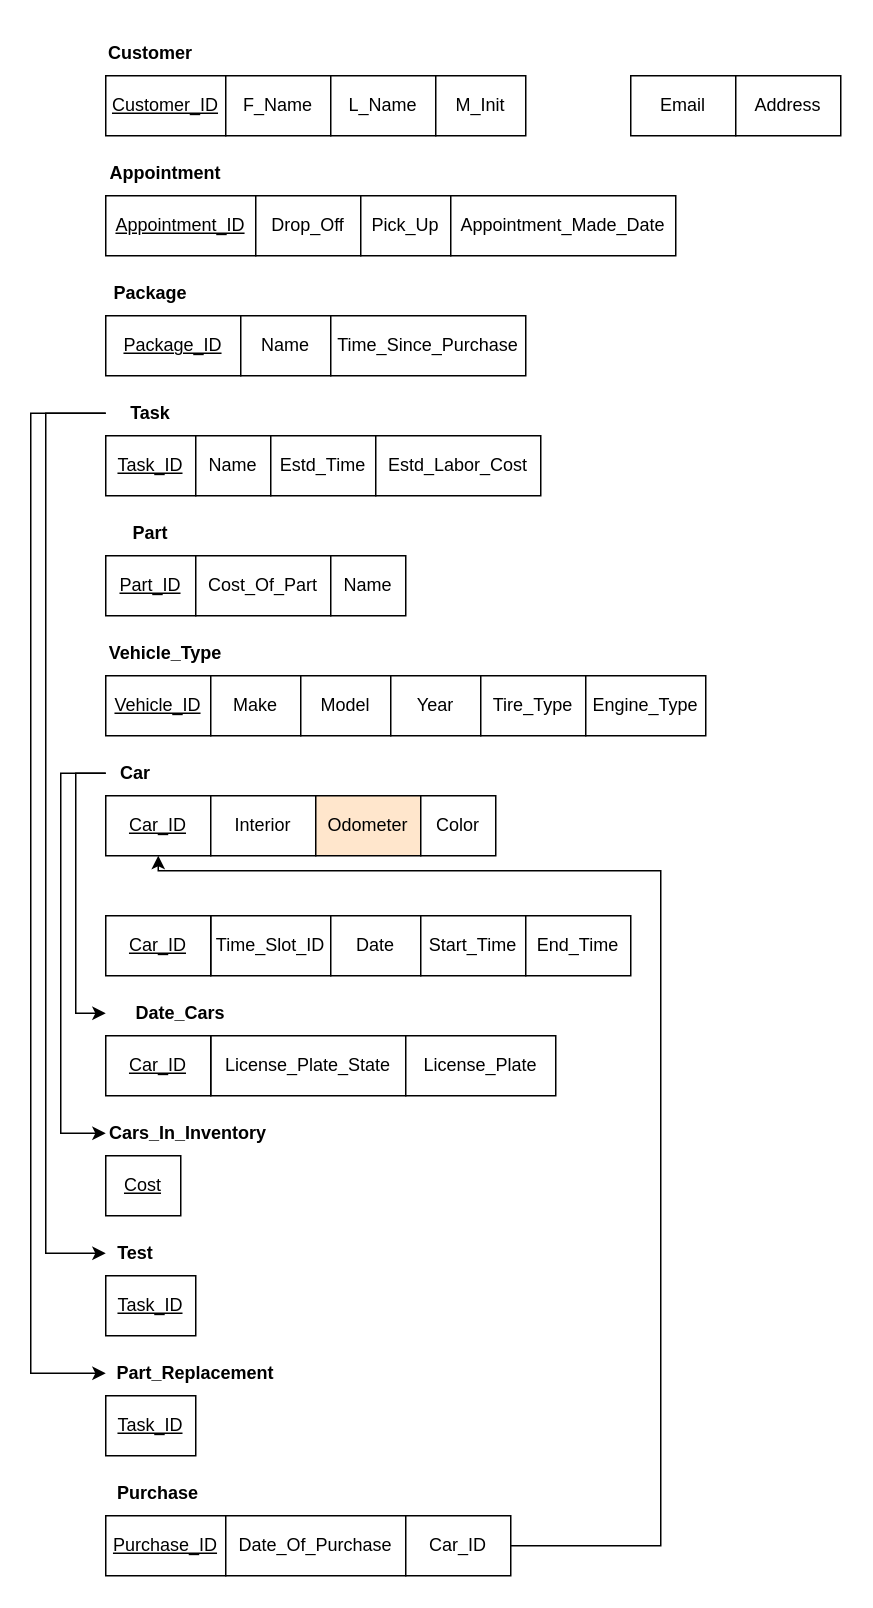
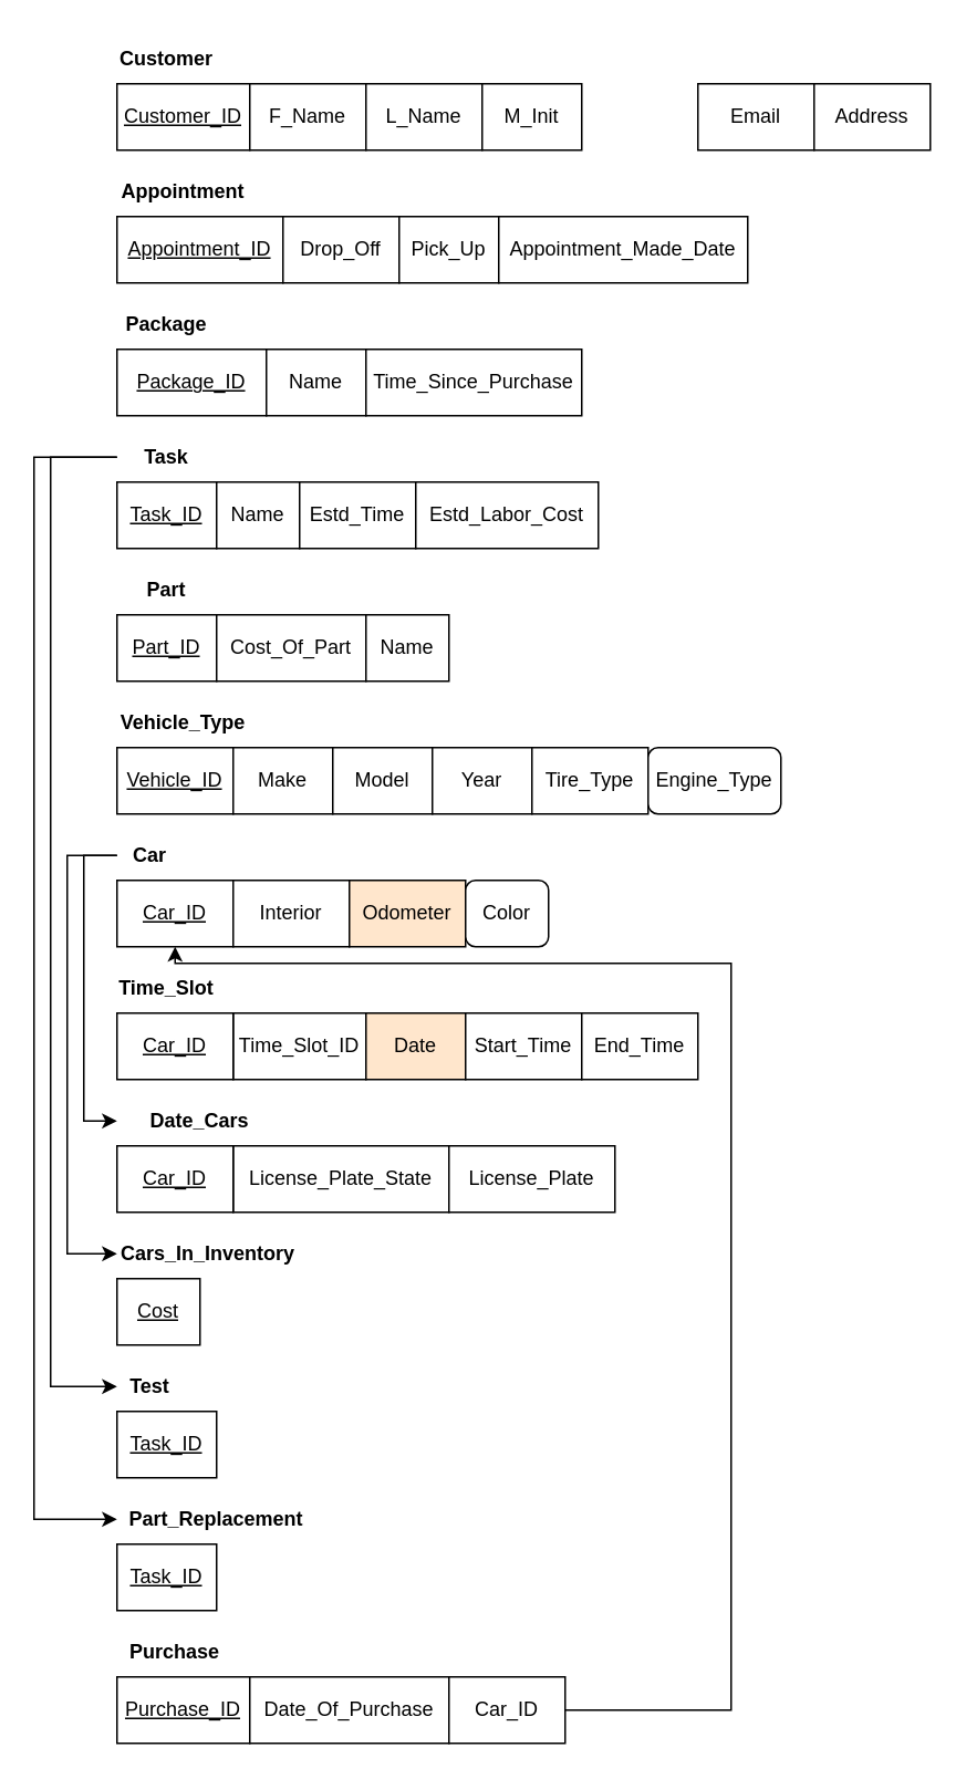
- <mxCell id="33" value="Engine_Type" style="rounded=0;whiteSpace=wrap;html=1;labelBackgroundColor=none;" vertex="1" parent="1"><mxGeometry x="390" y="450" width="80" height="40" as="geometry" /></mxCell>
+ <mxCell id="33" value="Engine_Type" style="whiteSpace=wrap;html=1;labelBackgroundColor=none;rounded=1;" vertex="1" parent="1"><mxGeometry x="390" y="450" width="80" height="40" as="geometry" /></mxCell>
- <mxCell id="38" value="Color" style="rounded=0;whiteSpace=wrap;html=1;labelBackgroundColor=none;" vertex="1" parent="1"><mxGeometry x="280" y="530" width="50" height="40" as="geometry" /></mxCell>
+ <mxCell id="38" value="Color" style="whiteSpace=wrap;html=1;labelBackgroundColor=none;rounded=1;" vertex="1" parent="1"><mxGeometry x="280" y="530" width="50" height="40" as="geometry" /></mxCell>
+ <mxCell id="39" value="&lt;b&gt;Time_Slot&lt;/b&gt;" style="text;html=1;align=center;verticalAlign=middle;whiteSpace=wrap;rounded=0;" vertex="1" parent="1"><mxGeometry x="70" y="580" width="60" height="30" as="geometry" /></mxCell>
- <mxCell id="41" value="Date" style="rounded=0;whiteSpace=wrap;html=1;labelBackgroundColor=none;" vertex="1" parent="1"><mxGeometry x="220" y="610" width="60" height="40" as="geometry" /></mxCell>
+ <mxCell id="41" value="Date" style="rounded=0;whiteSpace=wrap;html=1;labelBackgroundColor=none;fillColor=#ffe6cc;" vertex="1" parent="1"><mxGeometry x="220" y="610" width="60" height="40" as="geometry" /></mxCell>
